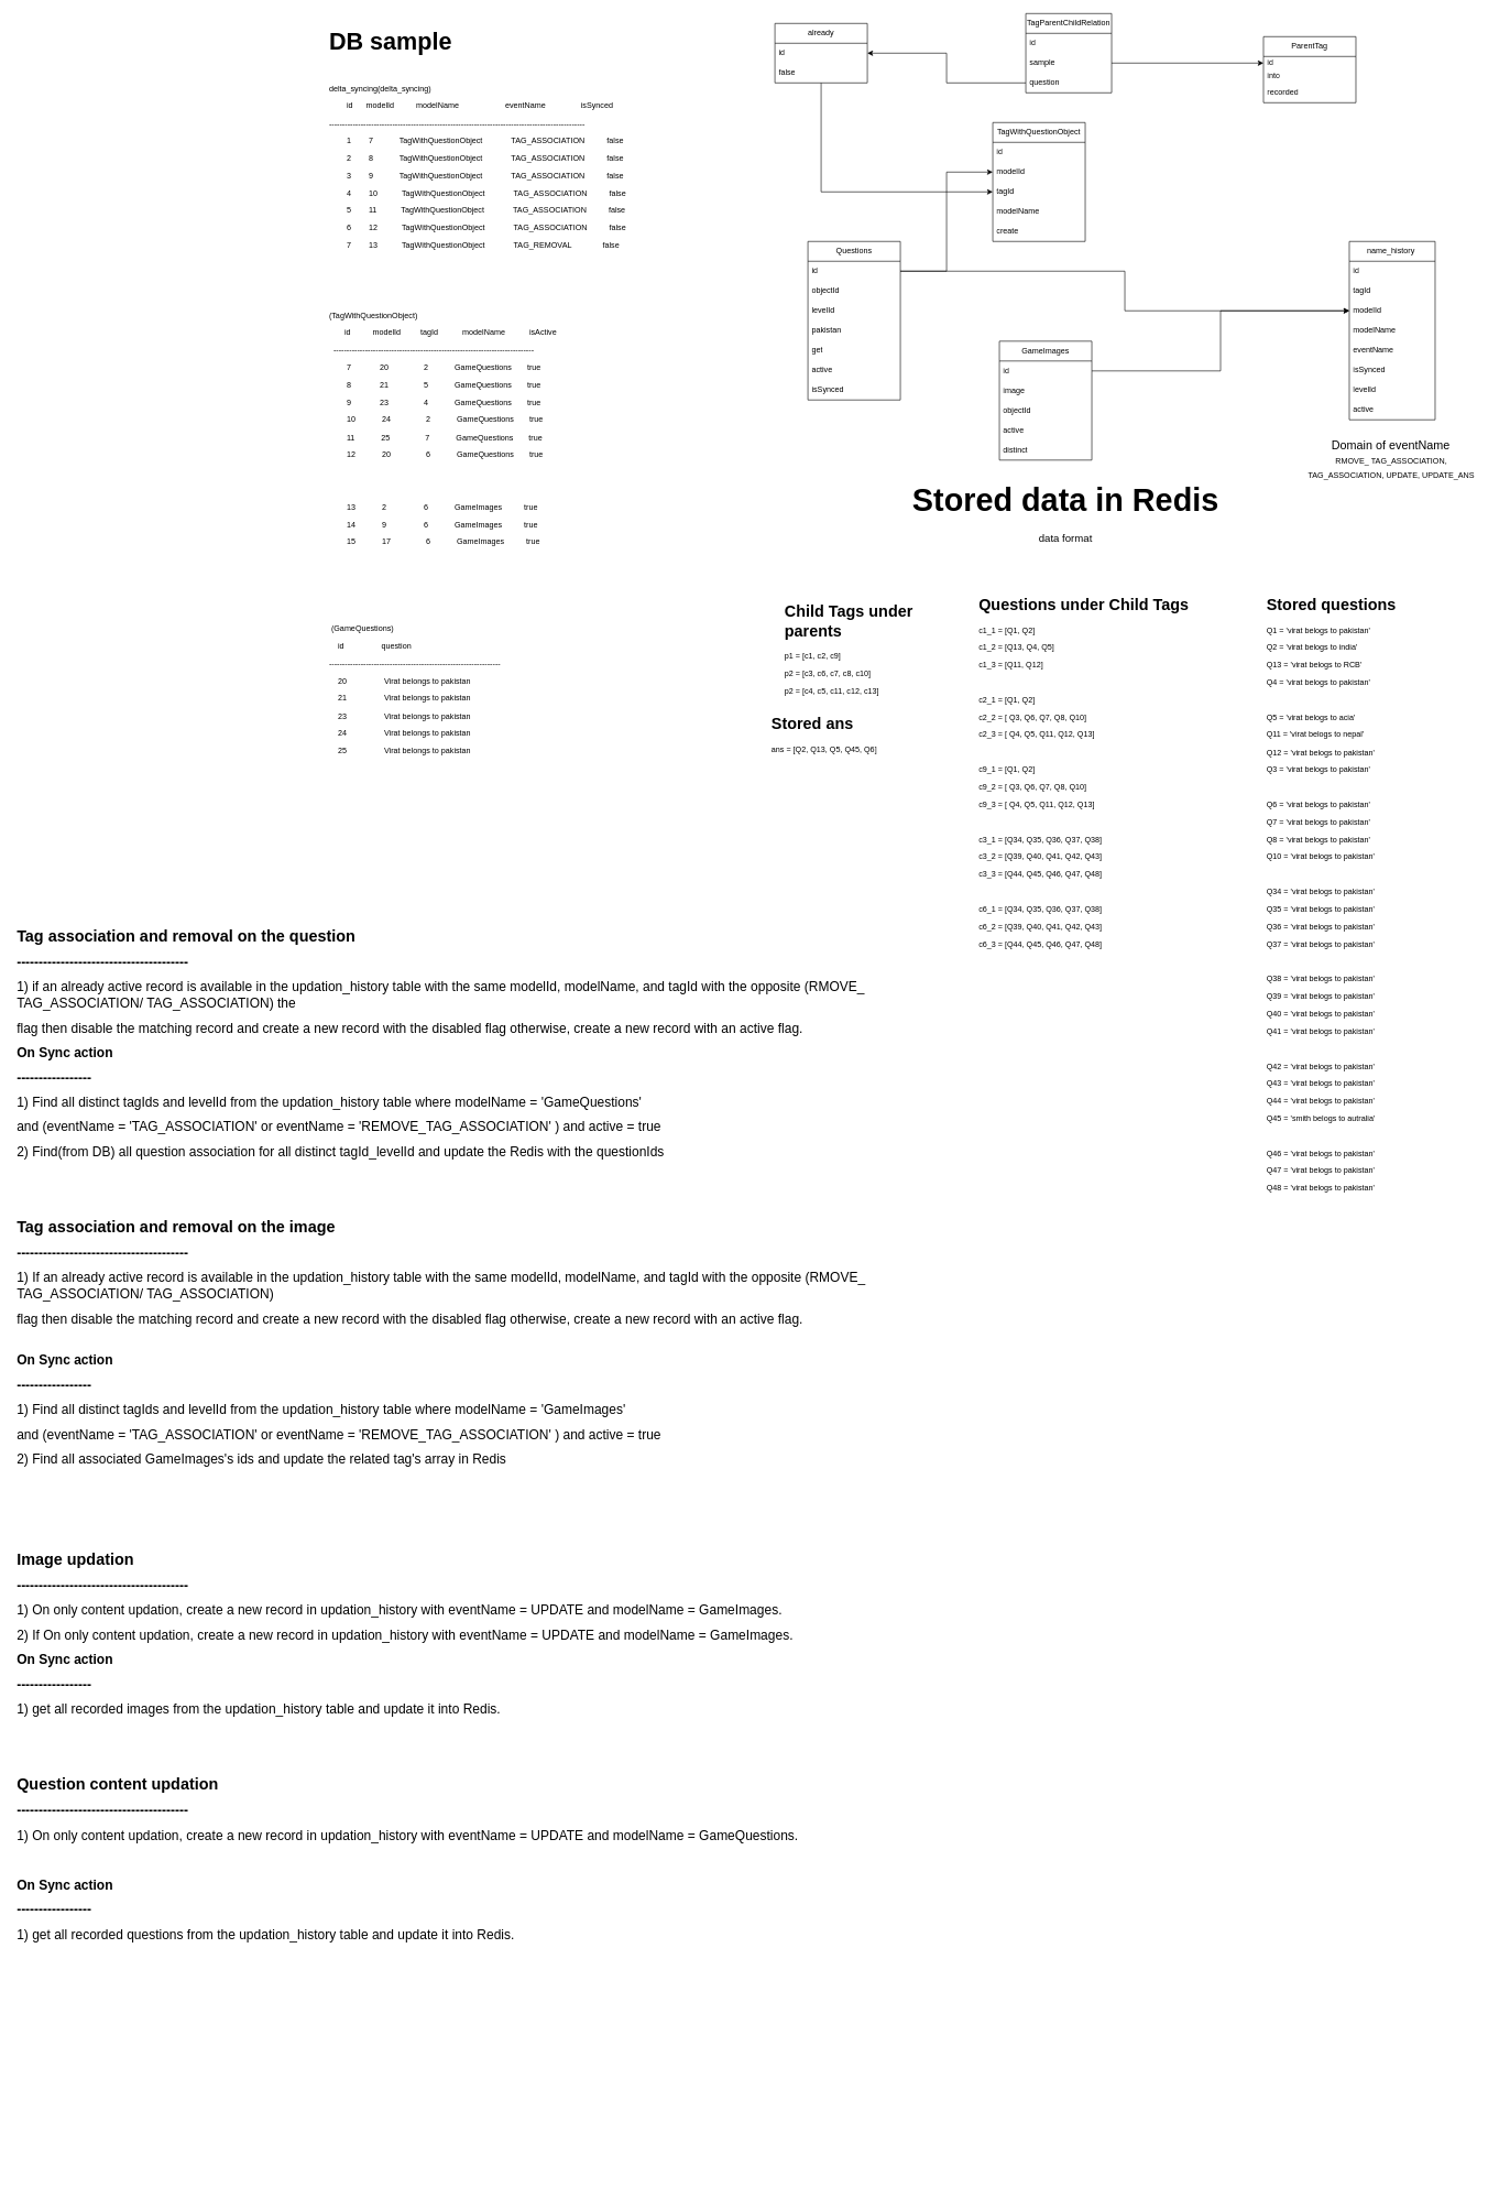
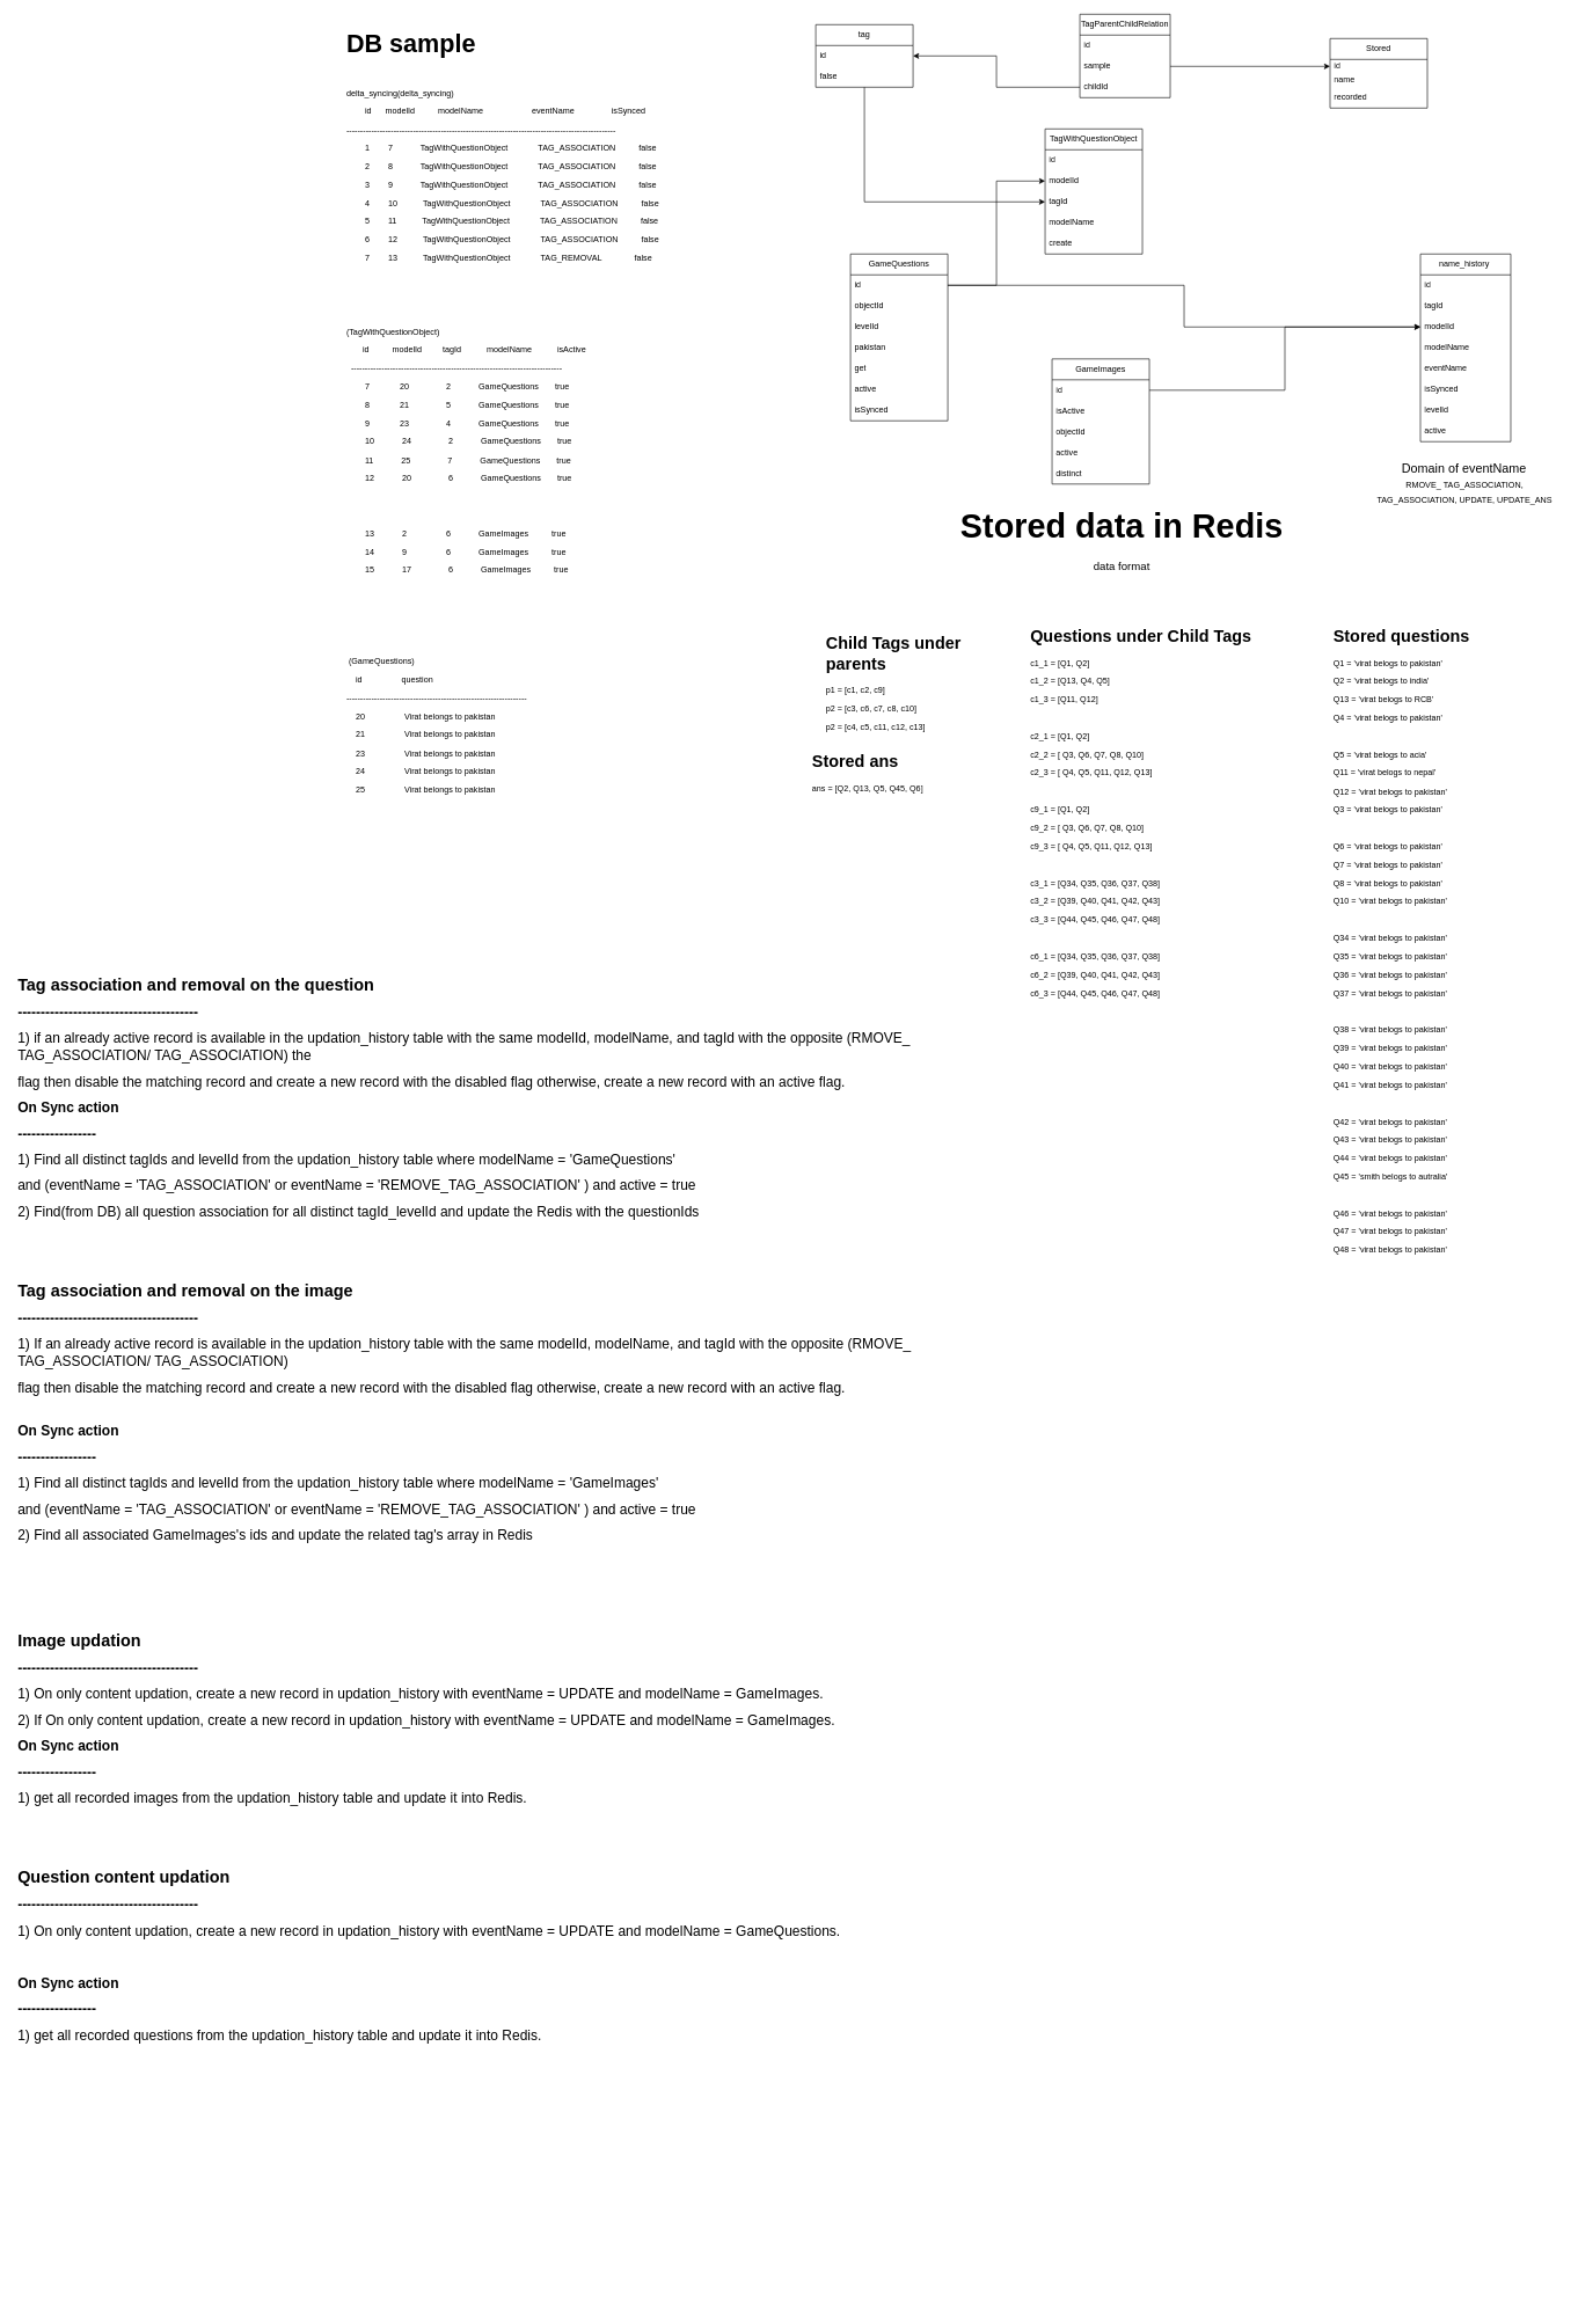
- <mxCell id="13" value="already" style="swimlane;fontStyle=0;childLayout=stackLayout;horizontal=1;startSize=30;horizontalStack=0;resizeParent=1;resizeParentMax=0;resizeLast=0;collapsible=1;marginBottom=0;whiteSpace=wrap;html=1;" parent="1" vertex="1"><mxGeometry x="1173" y="35" width="140" height="90" as="geometry"><mxRectangle x="-160" y="110" width="170" height="30" as="alternateBounds" /></mxGeometry></mxCell>
+ <mxCell id="13" value="tag" style="swimlane;fontStyle=0;childLayout=stackLayout;horizontal=1;startSize=30;horizontalStack=0;resizeParent=1;resizeParentMax=0;resizeLast=0;collapsible=1;marginBottom=0;whiteSpace=wrap;html=1;" parent="1" vertex="1"><mxGeometry x="1173" y="35" width="140" height="90" as="geometry"><mxRectangle x="-160" y="110" width="170" height="30" as="alternateBounds" /></mxGeometry></mxCell>
- <mxCell id="16" value="&lt;span style=&quot;&quot;&gt;ParentTag&lt;/span&gt;" style="swimlane;fontStyle=0;childLayout=stackLayout;horizontal=1;startSize=30;horizontalStack=0;resizeParent=1;resizeParentMax=0;resizeLast=0;collapsible=1;marginBottom=0;whiteSpace=wrap;html=1;" parent="1" vertex="1"><mxGeometry x="1913" y="55" width="140" height="100" as="geometry"><mxRectangle x="-160" y="110" width="170" height="30" as="alternateBounds" /></mxGeometry></mxCell>
+ <mxCell id="16" value="&lt;span style=&quot;&quot;&gt;Stored&lt;/span&gt;" style="swimlane;fontStyle=0;childLayout=stackLayout;horizontal=1;startSize=30;horizontalStack=0;resizeParent=1;resizeParentMax=0;resizeLast=0;collapsible=1;marginBottom=0;whiteSpace=wrap;html=1;" parent="1" vertex="1"><mxGeometry x="1913" y="55" width="140" height="100" as="geometry"><mxRectangle x="-160" y="110" width="170" height="30" as="alternateBounds" /></mxGeometry></mxCell>
- <mxCell id="18" value="&lt;div style=&quot;text-align: center;&quot;&gt;&lt;span style=&quot;&quot;&gt;into&lt;/span&gt;&lt;br&gt;&lt;/div&gt;" style="text;strokeColor=none;fillColor=none;align=left;verticalAlign=middle;spacingLeft=4;spacingRight=4;overflow=hidden;points=[[0,0.5],[1,0.5]];portConstraint=eastwest;rotatable=0;whiteSpace=wrap;html=1;" parent="16" vertex="1"><mxGeometry y="50" width="140" height="20" as="geometry" /></mxCell>
+ <mxCell id="18" value="&lt;div style=&quot;text-align: center;&quot;&gt;&lt;span style=&quot;&quot;&gt;name&lt;/span&gt;&lt;br&gt;&lt;/div&gt;" style="text;strokeColor=none;fillColor=none;align=left;verticalAlign=middle;spacingLeft=4;spacingRight=4;overflow=hidden;points=[[0,0.5],[1,0.5]];portConstraint=eastwest;rotatable=0;whiteSpace=wrap;html=1;" parent="16" vertex="1"><mxGeometry y="50" width="140" height="20" as="geometry" /></mxCell>
- <mxCell id="11" value="&lt;div style=&quot;border-color: var(--border-color); text-align: center;&quot;&gt;question&lt;br&gt;&lt;/div&gt;" style="text;strokeColor=none;fillColor=none;align=left;verticalAlign=middle;spacingLeft=4;spacingRight=4;overflow=hidden;points=[[0,0.5],[1,0.5]];portConstraint=eastwest;rotatable=0;whiteSpace=wrap;html=1;" parent="8" vertex="1"><mxGeometry y="90" width="130" height="30" as="geometry" /></mxCell>
+ <mxCell id="11" value="&lt;div style=&quot;border-color: var(--border-color); text-align: center;&quot;&gt;childId&lt;br&gt;&lt;/div&gt;" style="text;strokeColor=none;fillColor=none;align=left;verticalAlign=middle;spacingLeft=4;spacingRight=4;overflow=hidden;points=[[0,0.5],[1,0.5]];portConstraint=eastwest;rotatable=0;whiteSpace=wrap;html=1;" parent="8" vertex="1"><mxGeometry y="90" width="130" height="30" as="geometry" /></mxCell>
- <mxCell id="22" value="&lt;div style=&quot;border-color: var(--border-color);&quot;&gt;Questions&lt;/div&gt;" style="swimlane;fontStyle=0;childLayout=stackLayout;horizontal=1;startSize=30;horizontalStack=0;resizeParent=1;resizeParentMax=0;resizeLast=0;collapsible=1;marginBottom=0;whiteSpace=wrap;html=1;" parent="1" vertex="1"><mxGeometry x="1223" y="365" width="140" height="240" as="geometry"><mxRectangle x="-160" y="110" width="170" height="30" as="alternateBounds" /></mxGeometry></mxCell>
+ <mxCell id="22" value="&lt;div style=&quot;border-color: var(--border-color);&quot;&gt;GameQuestions&lt;/div&gt;" style="swimlane;fontStyle=0;childLayout=stackLayout;horizontal=1;startSize=30;horizontalStack=0;resizeParent=1;resizeParentMax=0;resizeLast=0;collapsible=1;marginBottom=0;whiteSpace=wrap;html=1;" parent="1" vertex="1"><mxGeometry x="1223" y="365" width="140" height="240" as="geometry"><mxRectangle x="-160" y="110" width="170" height="30" as="alternateBounds" /></mxGeometry></mxCell>
- <mxCell id="48" value="&lt;div style=&quot;border-color: var(--border-color); text-align: center;&quot;&gt;image&lt;/div&gt;" style="text;strokeColor=none;fillColor=none;align=left;verticalAlign=middle;spacingLeft=4;spacingRight=4;overflow=hidden;points=[[0,0.5],[1,0.5]];portConstraint=eastwest;rotatable=0;whiteSpace=wrap;html=1;" vertex="1" parent="46"><mxGeometry y="60" width="140" height="30" as="geometry" /></mxCell>
+ <mxCell id="48" value="&lt;div style=&quot;border-color: var(--border-color); text-align: center;&quot;&gt;isActive&lt;/div&gt;" style="text;strokeColor=none;fillColor=none;align=left;verticalAlign=middle;spacingLeft=4;spacingRight=4;overflow=hidden;points=[[0,0.5],[1,0.5]];portConstraint=eastwest;rotatable=0;whiteSpace=wrap;html=1;" vertex="1" parent="46"><mxGeometry y="60" width="140" height="30" as="geometry" /></mxCell>
